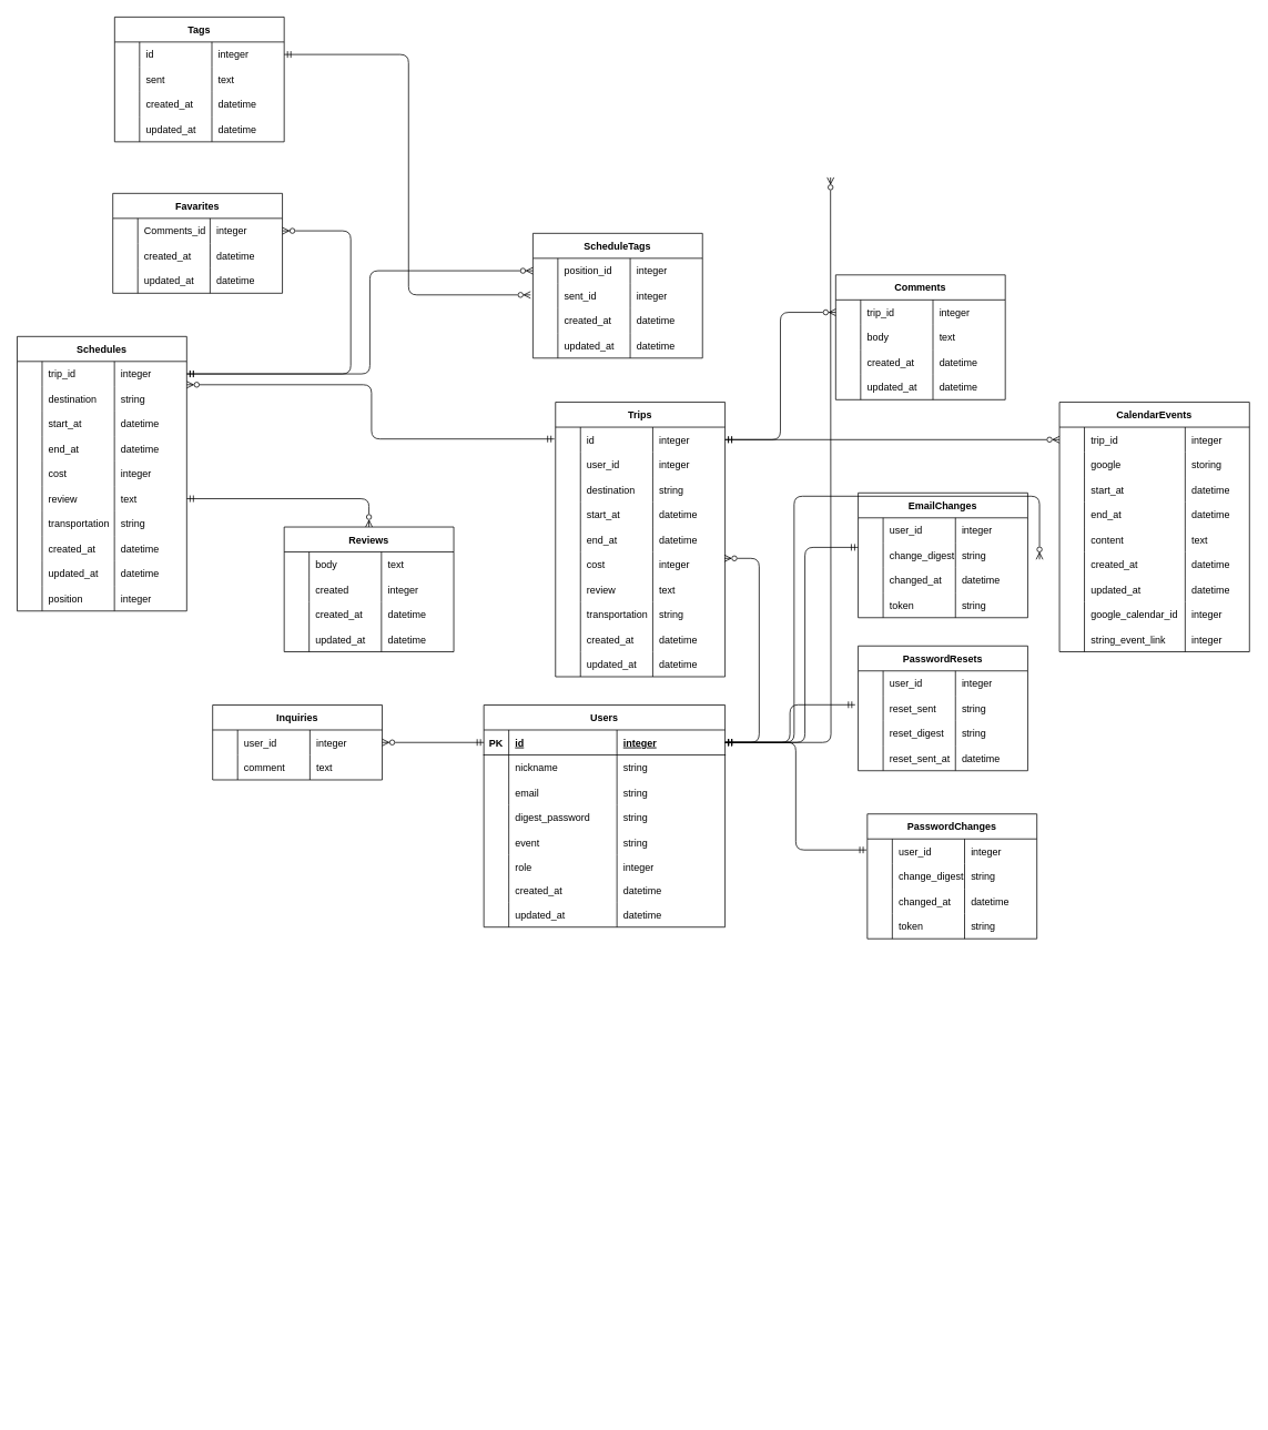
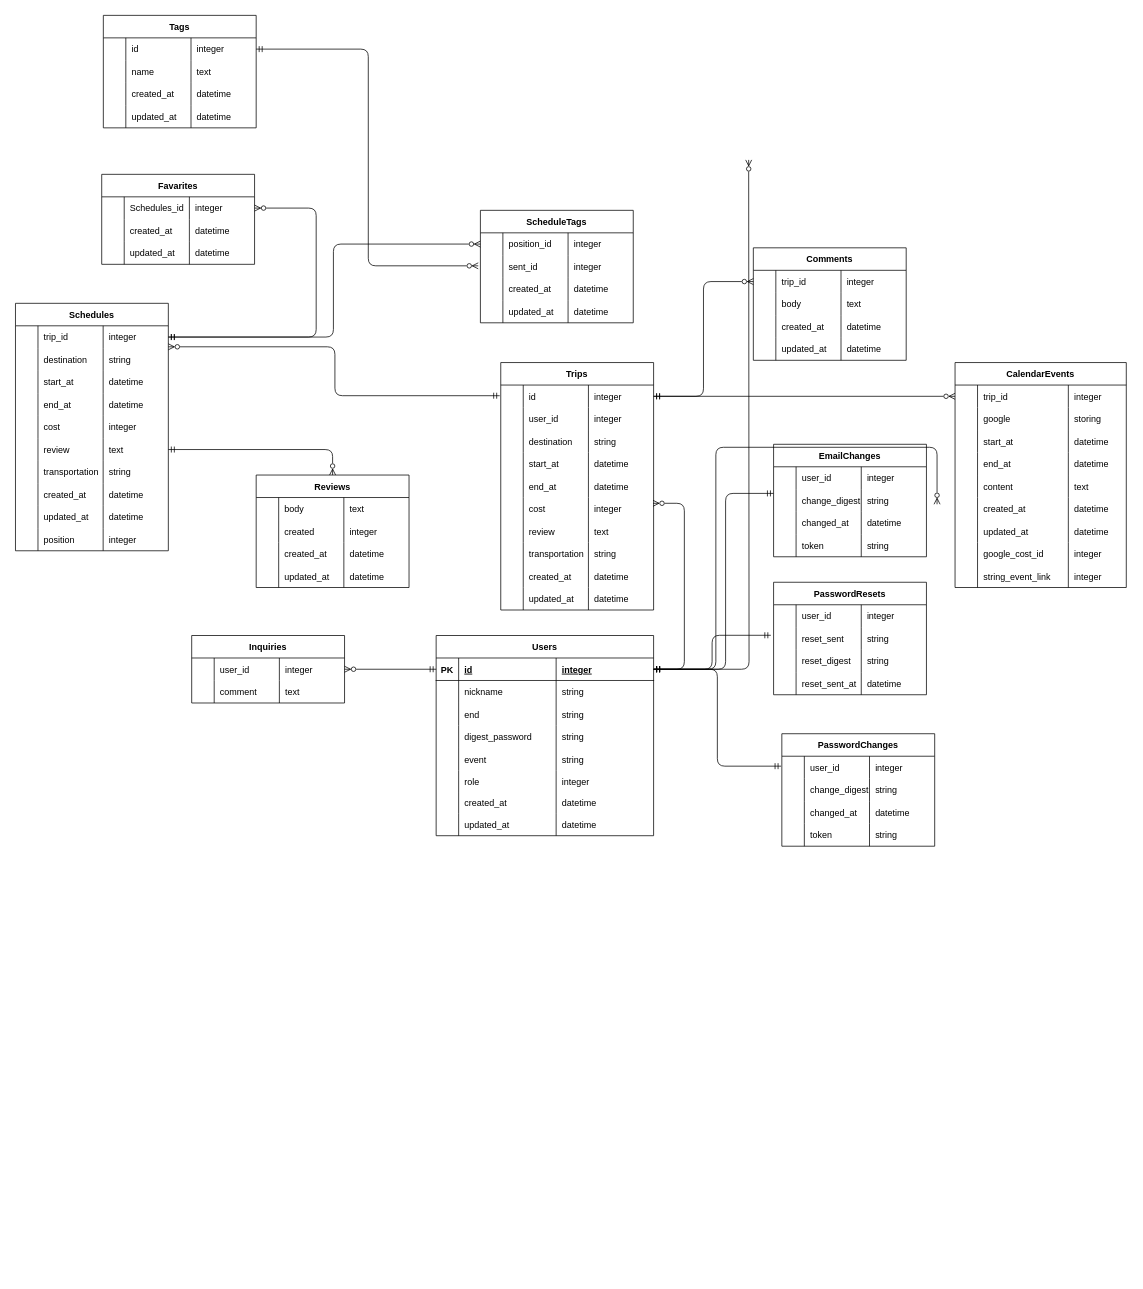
- <mxCell id="84" value="sent" style="shape=partialRectangle;connectable=0;fillColor=none;top=0;left=0;bottom=0;right=0;align=left;spacingLeft=6;overflow=hidden;" parent="82" vertex="1"><mxGeometry x="30" width="86.924" height="30" as="geometry"><mxRectangle width="86.924" height="30" as="alternateBounds" /></mxGeometry></mxCell>
+ <mxCell id="84" value="name" style="shape=partialRectangle;connectable=0;fillColor=none;top=0;left=0;bottom=0;right=0;align=left;spacingLeft=6;overflow=hidden;" parent="82" vertex="1"><mxGeometry x="30" width="86.924" height="30" as="geometry"><mxRectangle width="86.924" height="30" as="alternateBounds" /></mxGeometry></mxCell>
- <mxCell id="157" value="Comments_id" style="shape=partialRectangle;connectable=0;fillColor=none;top=0;left=0;bottom=0;right=0;align=left;spacingLeft=6;overflow=hidden;" parent="155" vertex="1"><mxGeometry x="30" width="86.924" height="30" as="geometry"><mxRectangle width="86.924" height="30" as="alternateBounds" /></mxGeometry></mxCell>
+ <mxCell id="157" value="Schedules_id" style="shape=partialRectangle;connectable=0;fillColor=none;top=0;left=0;bottom=0;right=0;align=left;spacingLeft=6;overflow=hidden;" parent="155" vertex="1"><mxGeometry x="30" width="86.924" height="30" as="geometry"><mxRectangle width="86.924" height="30" as="alternateBounds" /></mxGeometry></mxCell>
- <mxCell id="198" value="google_calendar_id" style="shape=partialRectangle;connectable=0;fillColor=none;top=0;left=0;bottom=0;right=0;align=left;spacingLeft=6;overflow=hidden;" parent="196" vertex="1"><mxGeometry x="30" width="121.083" height="30" as="geometry"><mxRectangle width="121.083" height="30" as="alternateBounds" /></mxGeometry></mxCell>
+ <mxCell id="198" value="google_cost_id" style="shape=partialRectangle;connectable=0;fillColor=none;top=0;left=0;bottom=0;right=0;align=left;spacingLeft=6;overflow=hidden;" parent="196" vertex="1"><mxGeometry x="30" width="121.083" height="30" as="geometry"><mxRectangle width="121.083" height="30" as="alternateBounds" /></mxGeometry></mxCell>
- <mxCell id="13" value="email" style="shape=partialRectangle;connectable=0;fillColor=none;top=0;left=0;bottom=0;right=0;align=left;spacingLeft=6;overflow=hidden;" parent="11" vertex="1"><mxGeometry x="30" width="130" height="30" as="geometry"><mxRectangle width="130" height="30" as="alternateBounds" /></mxGeometry></mxCell>
+ <mxCell id="13" value="end" style="shape=partialRectangle;connectable=0;fillColor=none;top=0;left=0;bottom=0;right=0;align=left;spacingLeft=6;overflow=hidden;" parent="11" vertex="1"><mxGeometry x="30" width="130" height="30" as="geometry"><mxRectangle width="130" height="30" as="alternateBounds" /></mxGeometry></mxCell>
